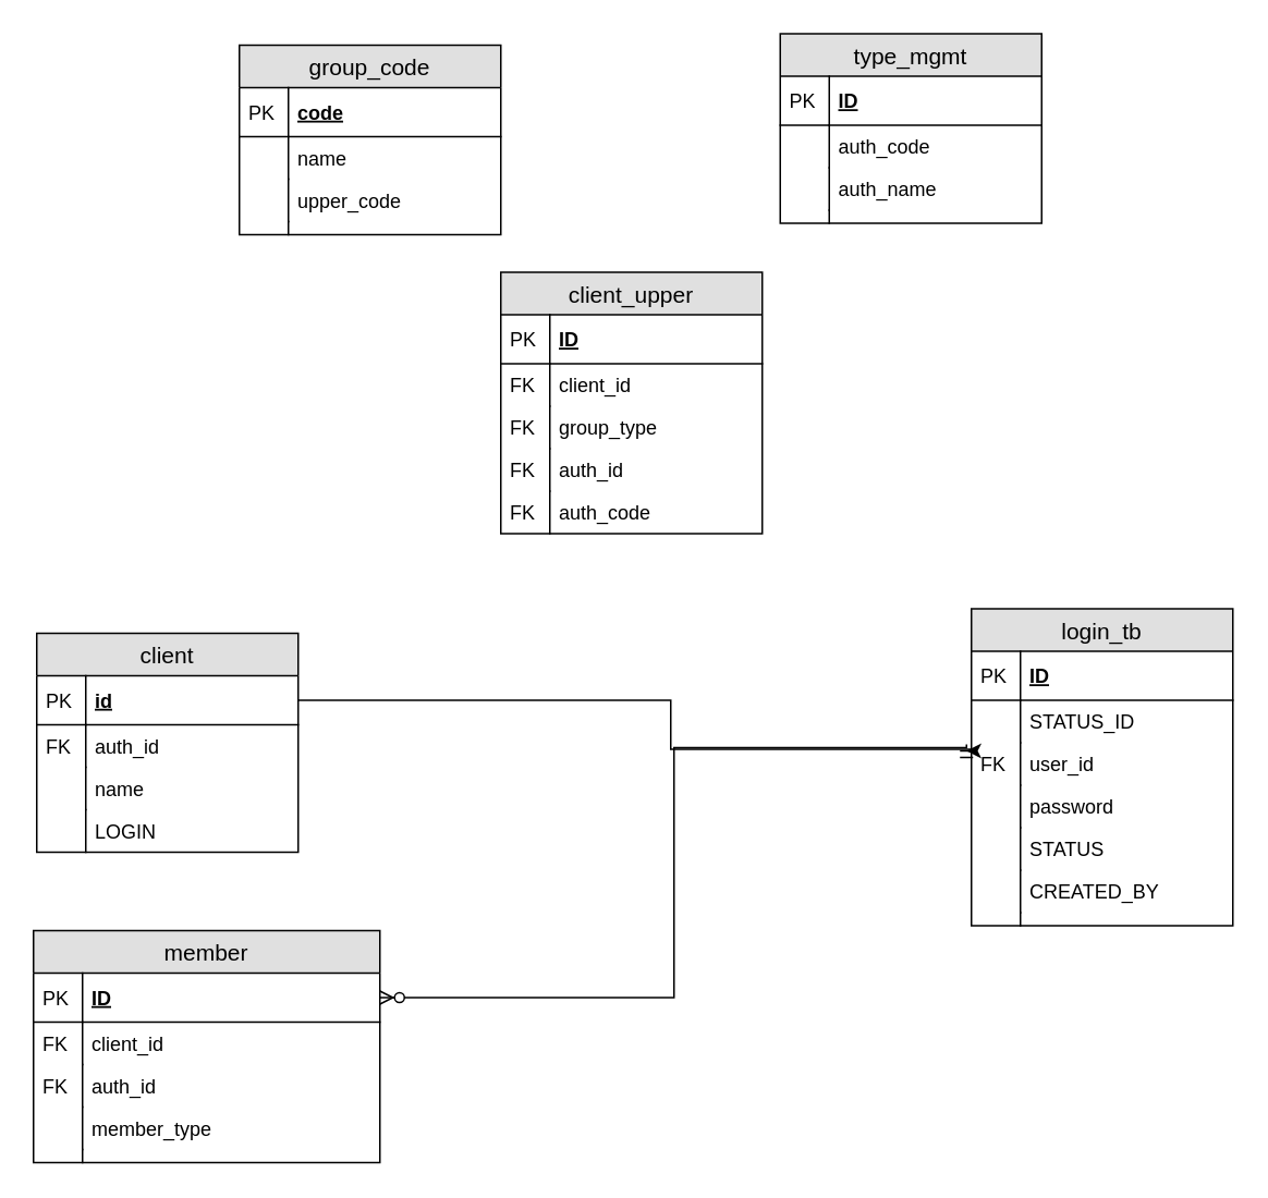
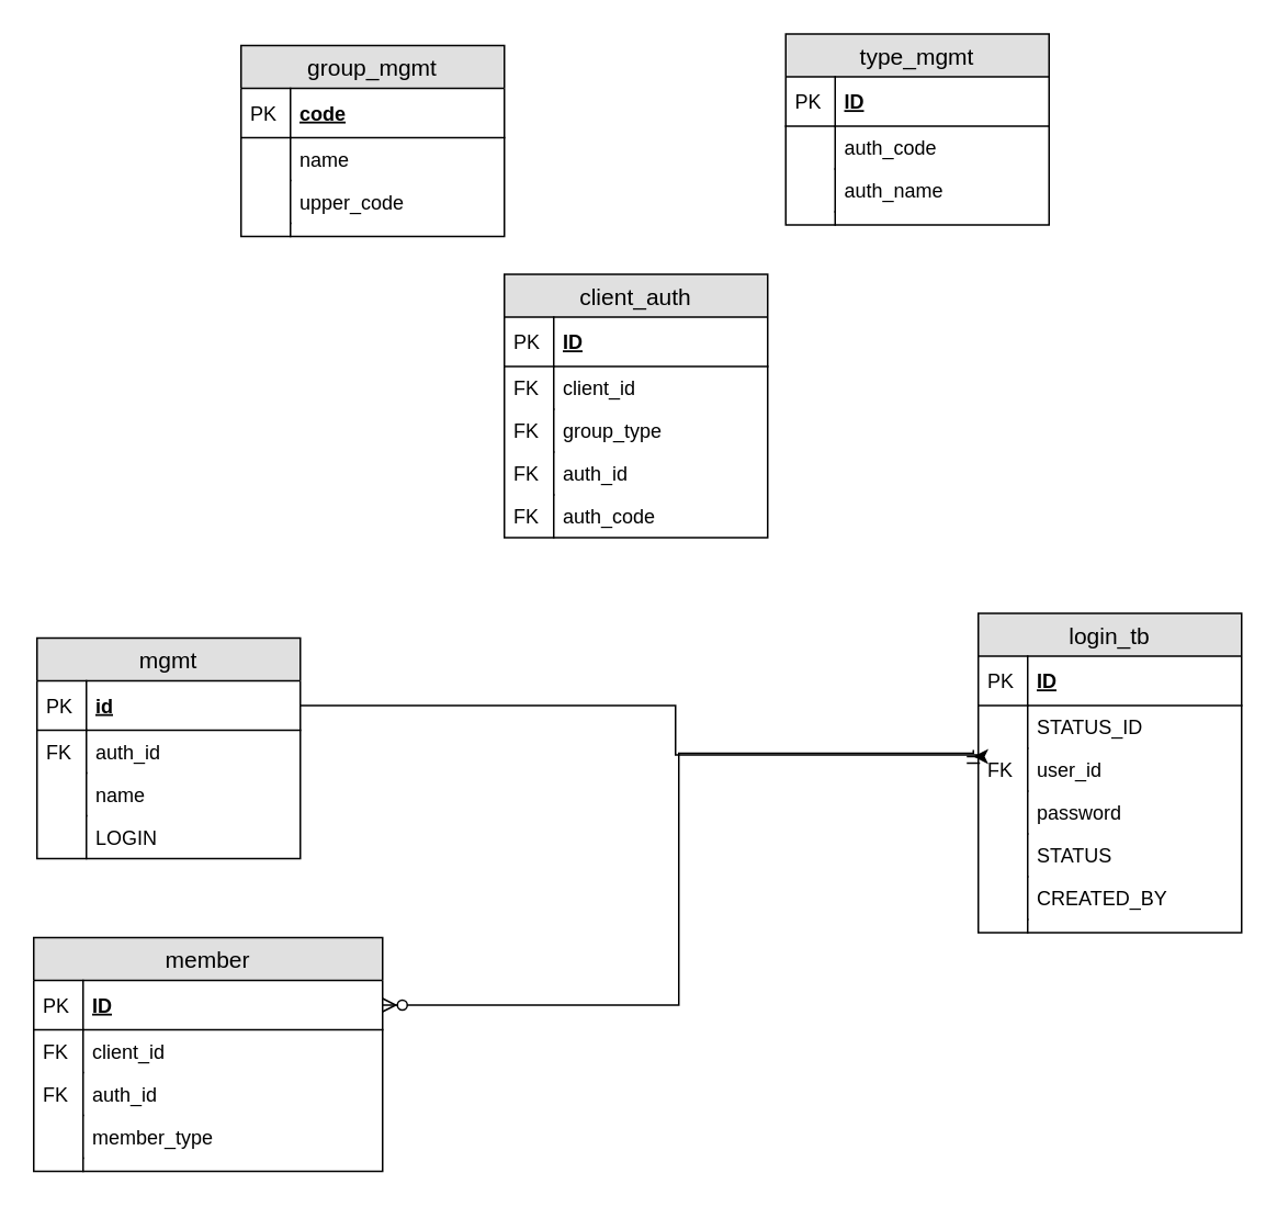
- <mxCell id="47" value="group_code" style="swimlane;fontStyle=0;childLayout=stackLayout;horizontal=1;startSize=26;fillColor=#e0e0e0;horizontalStack=0;resizeParent=1;resizeParentMax=0;resizeLast=0;collapsible=1;marginBottom=0;swimlaneFillColor=#ffffff;align=center;fontSize=14;" parent="1" vertex="1"><mxGeometry x="146" y="27" width="160" height="116" as="geometry" /></mxCell>
+ <mxCell id="47" value="group_mgmt" style="swimlane;fontStyle=0;childLayout=stackLayout;horizontal=1;startSize=26;fillColor=#e0e0e0;horizontalStack=0;resizeParent=1;resizeParentMax=0;resizeLast=0;collapsible=1;marginBottom=0;swimlaneFillColor=#ffffff;align=center;fontSize=14;" parent="1" vertex="1"><mxGeometry x="146" y="27" width="160" height="116" as="geometry" /></mxCell>
- <mxCell id="56" value="client_upper" style="swimlane;fontStyle=0;childLayout=stackLayout;horizontal=1;startSize=26;fillColor=#e0e0e0;horizontalStack=0;resizeParent=1;resizeParentMax=0;resizeLast=0;collapsible=1;marginBottom=0;swimlaneFillColor=#ffffff;align=center;fontSize=14;" parent="1" vertex="1"><mxGeometry x="306" y="166" width="160" height="160" as="geometry" /></mxCell>
+ <mxCell id="56" value="client_auth" style="swimlane;fontStyle=0;childLayout=stackLayout;horizontal=1;startSize=26;fillColor=#e0e0e0;horizontalStack=0;resizeParent=1;resizeParentMax=0;resizeLast=0;collapsible=1;marginBottom=0;swimlaneFillColor=#ffffff;align=center;fontSize=14;" parent="1" vertex="1"><mxGeometry x="306" y="166" width="160" height="160" as="geometry" /></mxCell>
- <mxCell id="28" value="client" style="swimlane;fontStyle=0;childLayout=stackLayout;horizontal=1;startSize=26;fillColor=#e0e0e0;horizontalStack=0;resizeParent=1;resizeParentMax=0;resizeLast=0;collapsible=1;marginBottom=0;swimlaneFillColor=#ffffff;align=center;fontSize=14;" parent="1" vertex="1"><mxGeometry x="22" y="387" width="160" height="134" as="geometry" /></mxCell>
+ <mxCell id="28" value="mgmt" style="swimlane;fontStyle=0;childLayout=stackLayout;horizontal=1;startSize=26;fillColor=#e0e0e0;horizontalStack=0;resizeParent=1;resizeParentMax=0;resizeLast=0;collapsible=1;marginBottom=0;swimlaneFillColor=#ffffff;align=center;fontSize=14;" parent="1" vertex="1"><mxGeometry x="22" y="387" width="160" height="134" as="geometry" /></mxCell>
